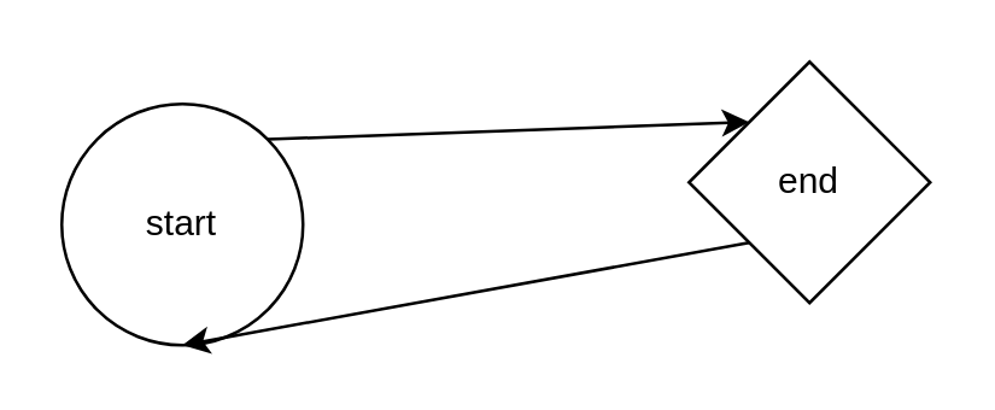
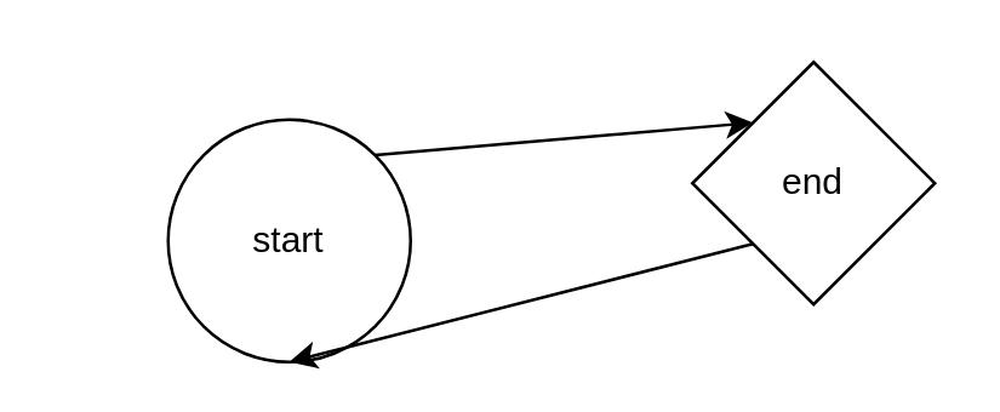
- <mxCell id="3" value="start" style="ellipse;whiteSpace=wrap;html=1;aspect=fixed;rounded=1;" vertex="1" parent="1"><mxGeometry x="20" y="34" width="80" height="80" as="geometry" /></mxCell>
+ <mxCell id="3" value="start" style="ellipse;whiteSpace=wrap;html=1;aspect=fixed;rounded=1;" vertex="1" parent="1"><mxGeometry x="55" y="39" width="80" height="80" as="geometry" /></mxCell>
